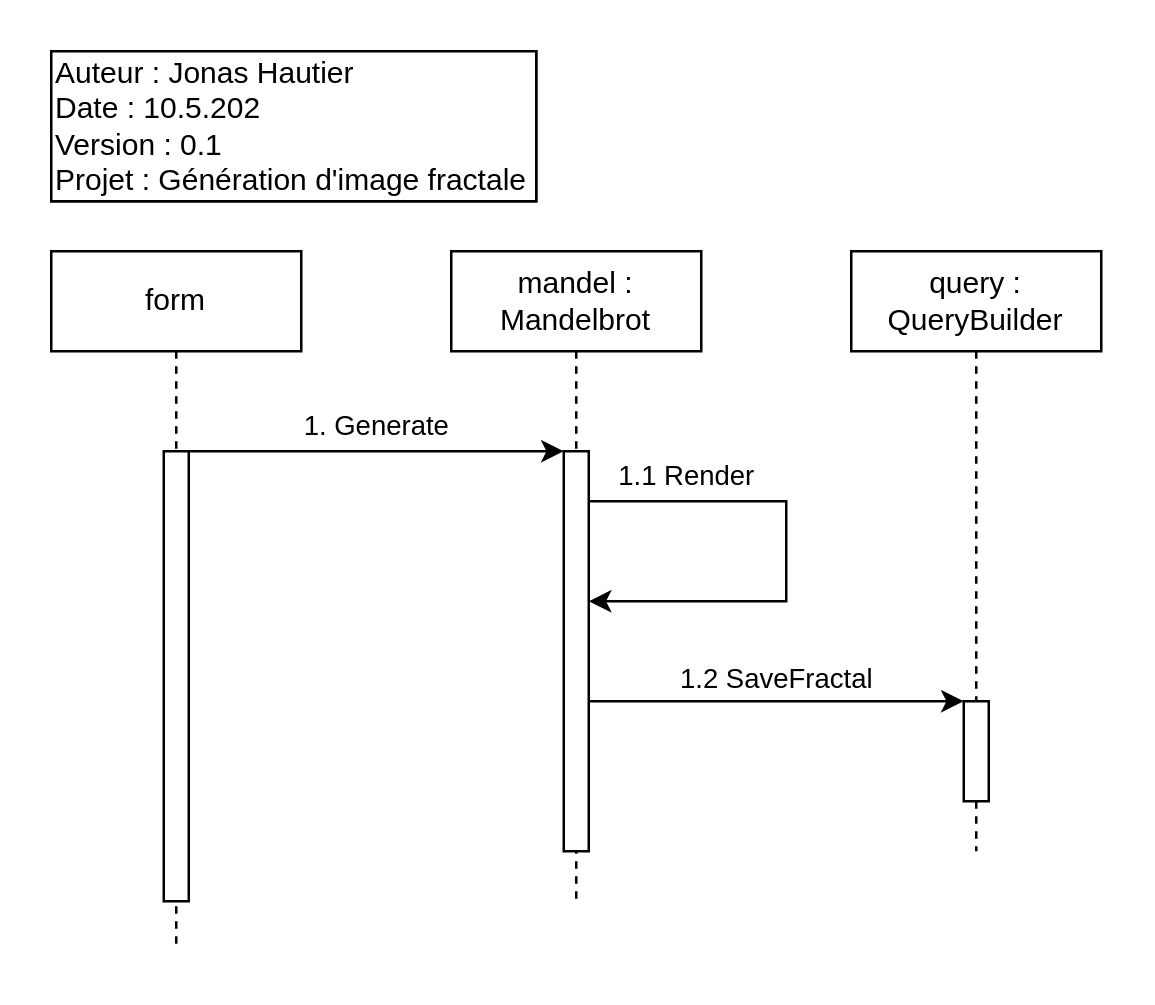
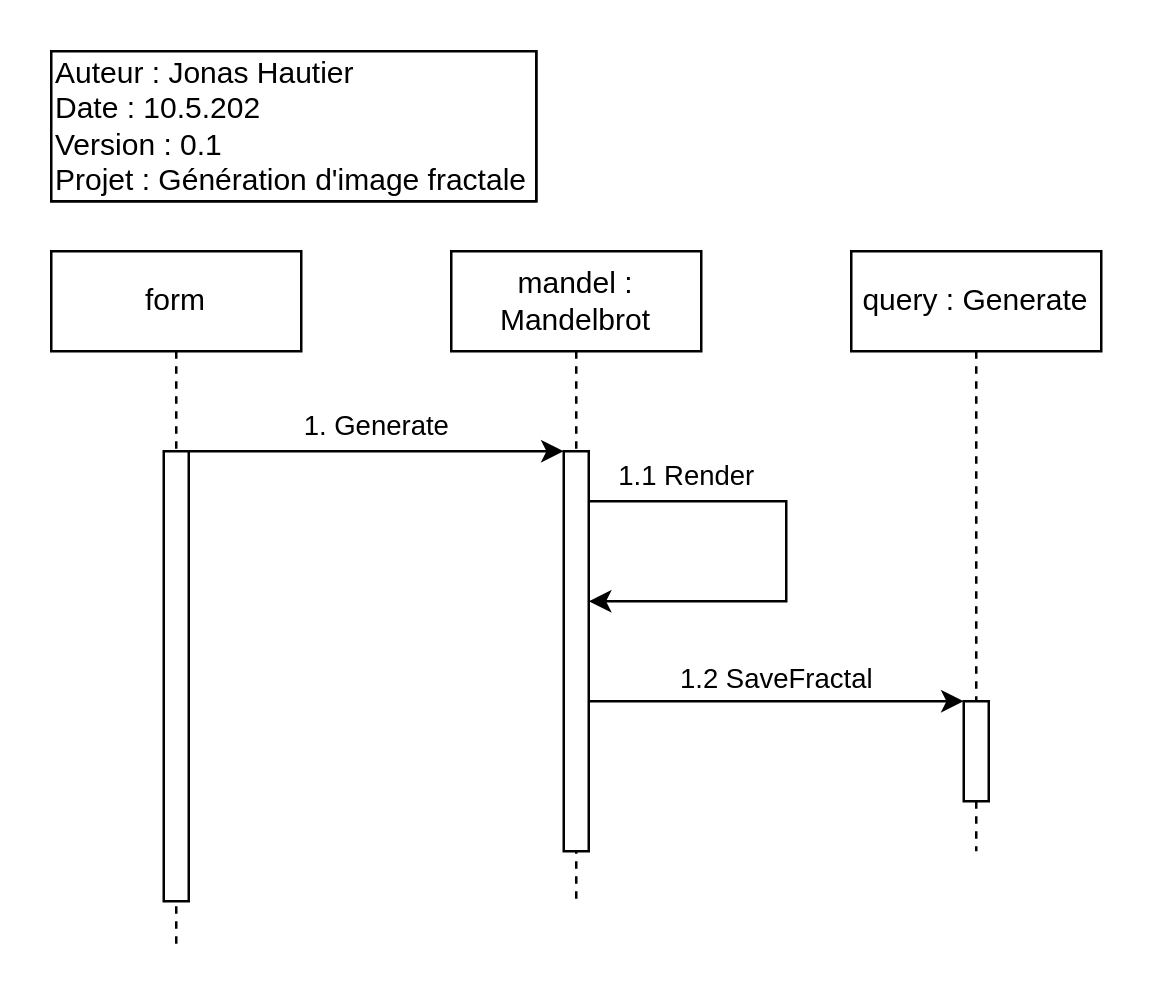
- <mxCell id="10" value="query : QueryBuilder" style="shape=umlLifeline;perimeter=lifelinePerimeter;whiteSpace=wrap;html=1;container=1;collapsible=0;recursiveResize=0;outlineConnect=0;" parent="1" vertex="1"><mxGeometry x="340" y="100" width="100" height="240" as="geometry" /></mxCell>
+ <mxCell id="10" value="query : Generate" style="shape=umlLifeline;perimeter=lifelinePerimeter;whiteSpace=wrap;html=1;container=1;collapsible=0;recursiveResize=0;outlineConnect=0;" parent="1" vertex="1"><mxGeometry x="340" y="100" width="100" height="240" as="geometry" /></mxCell>
